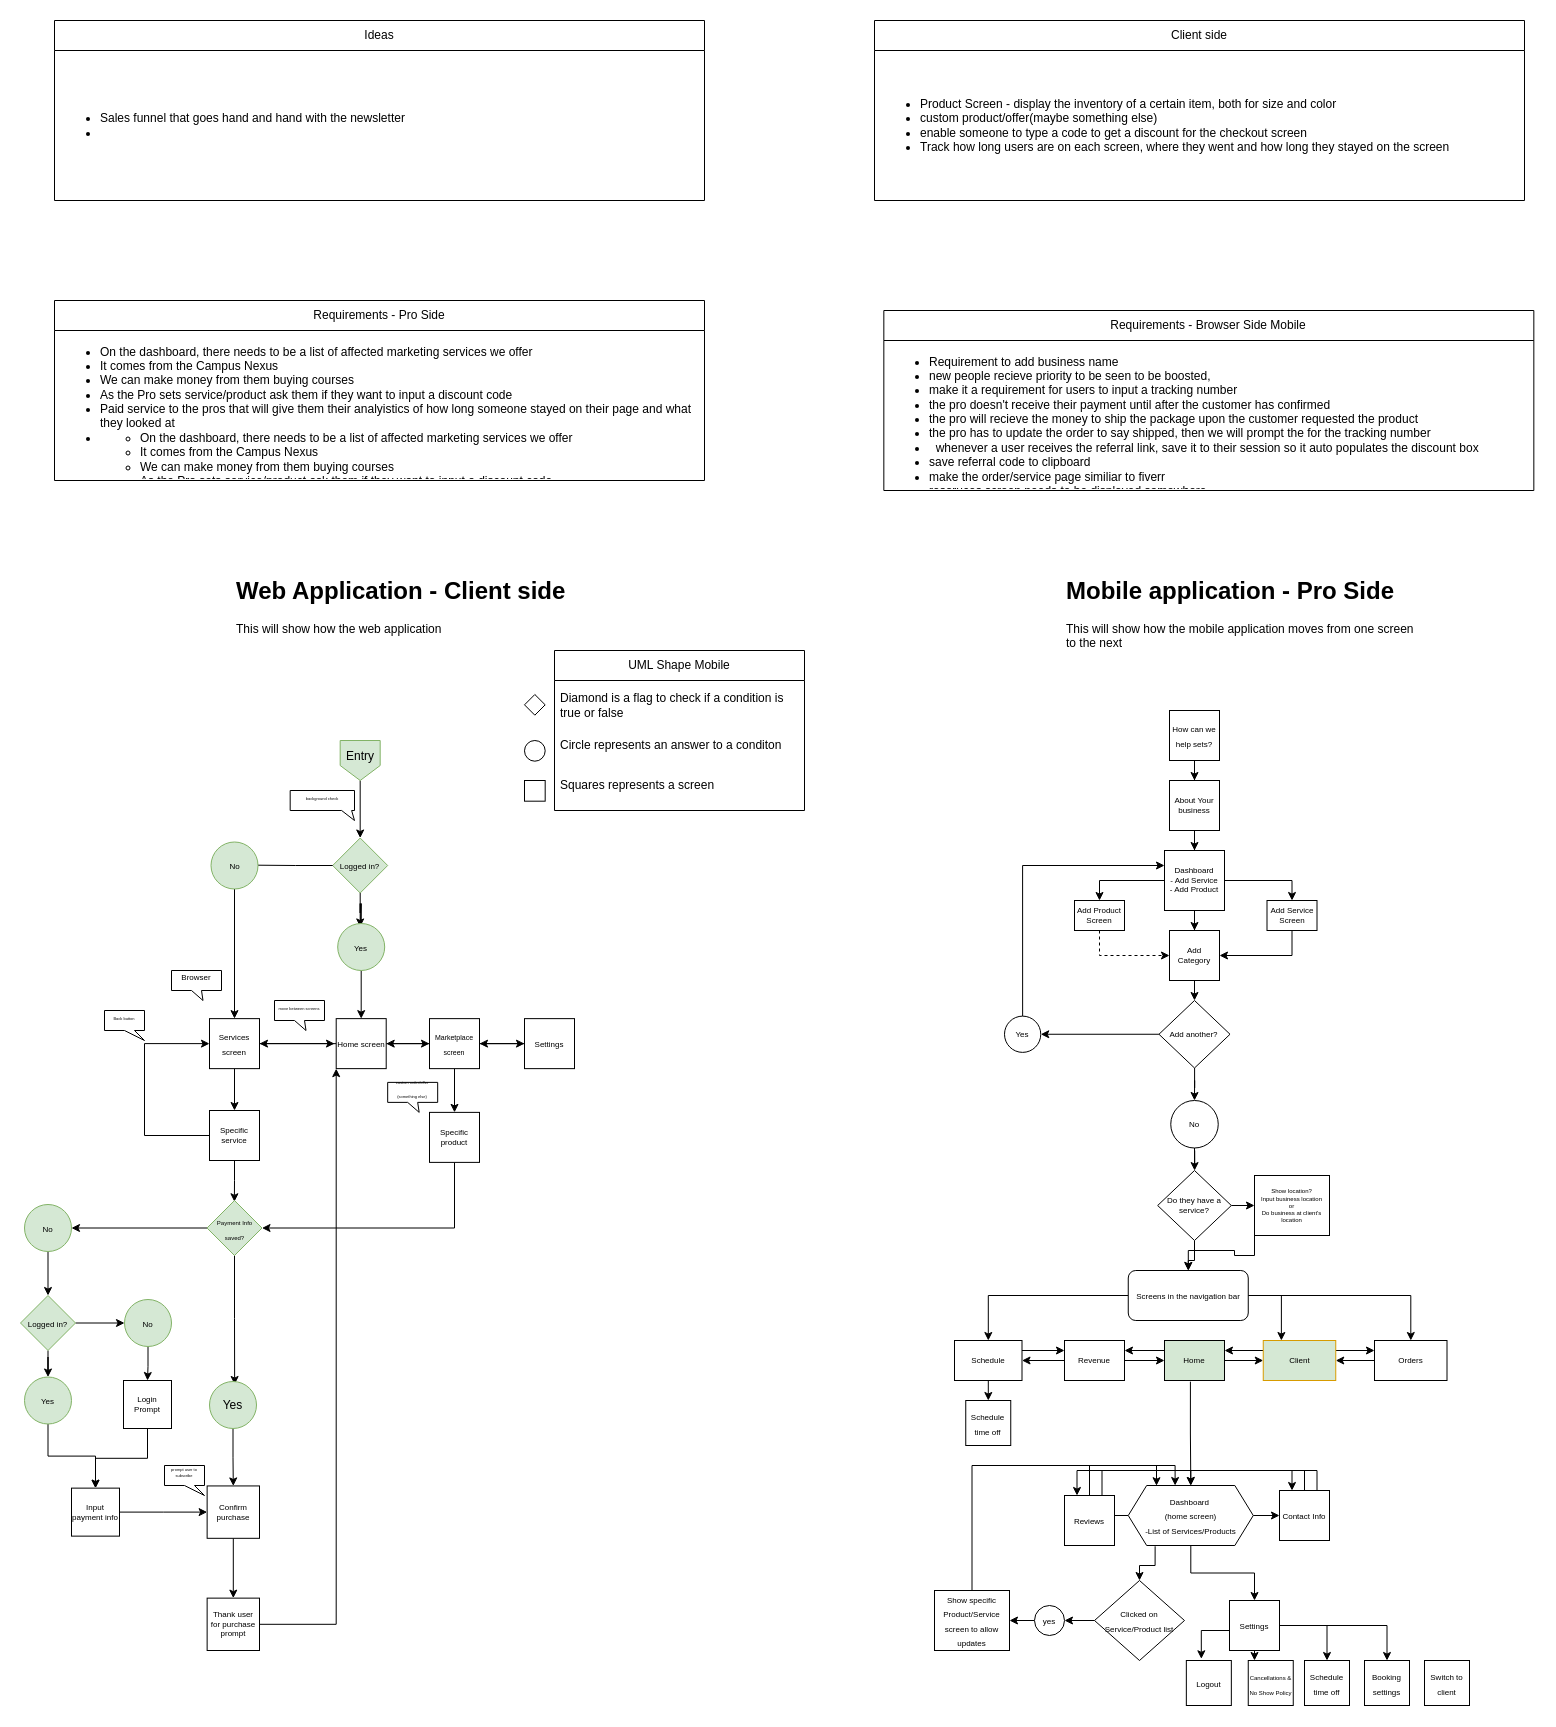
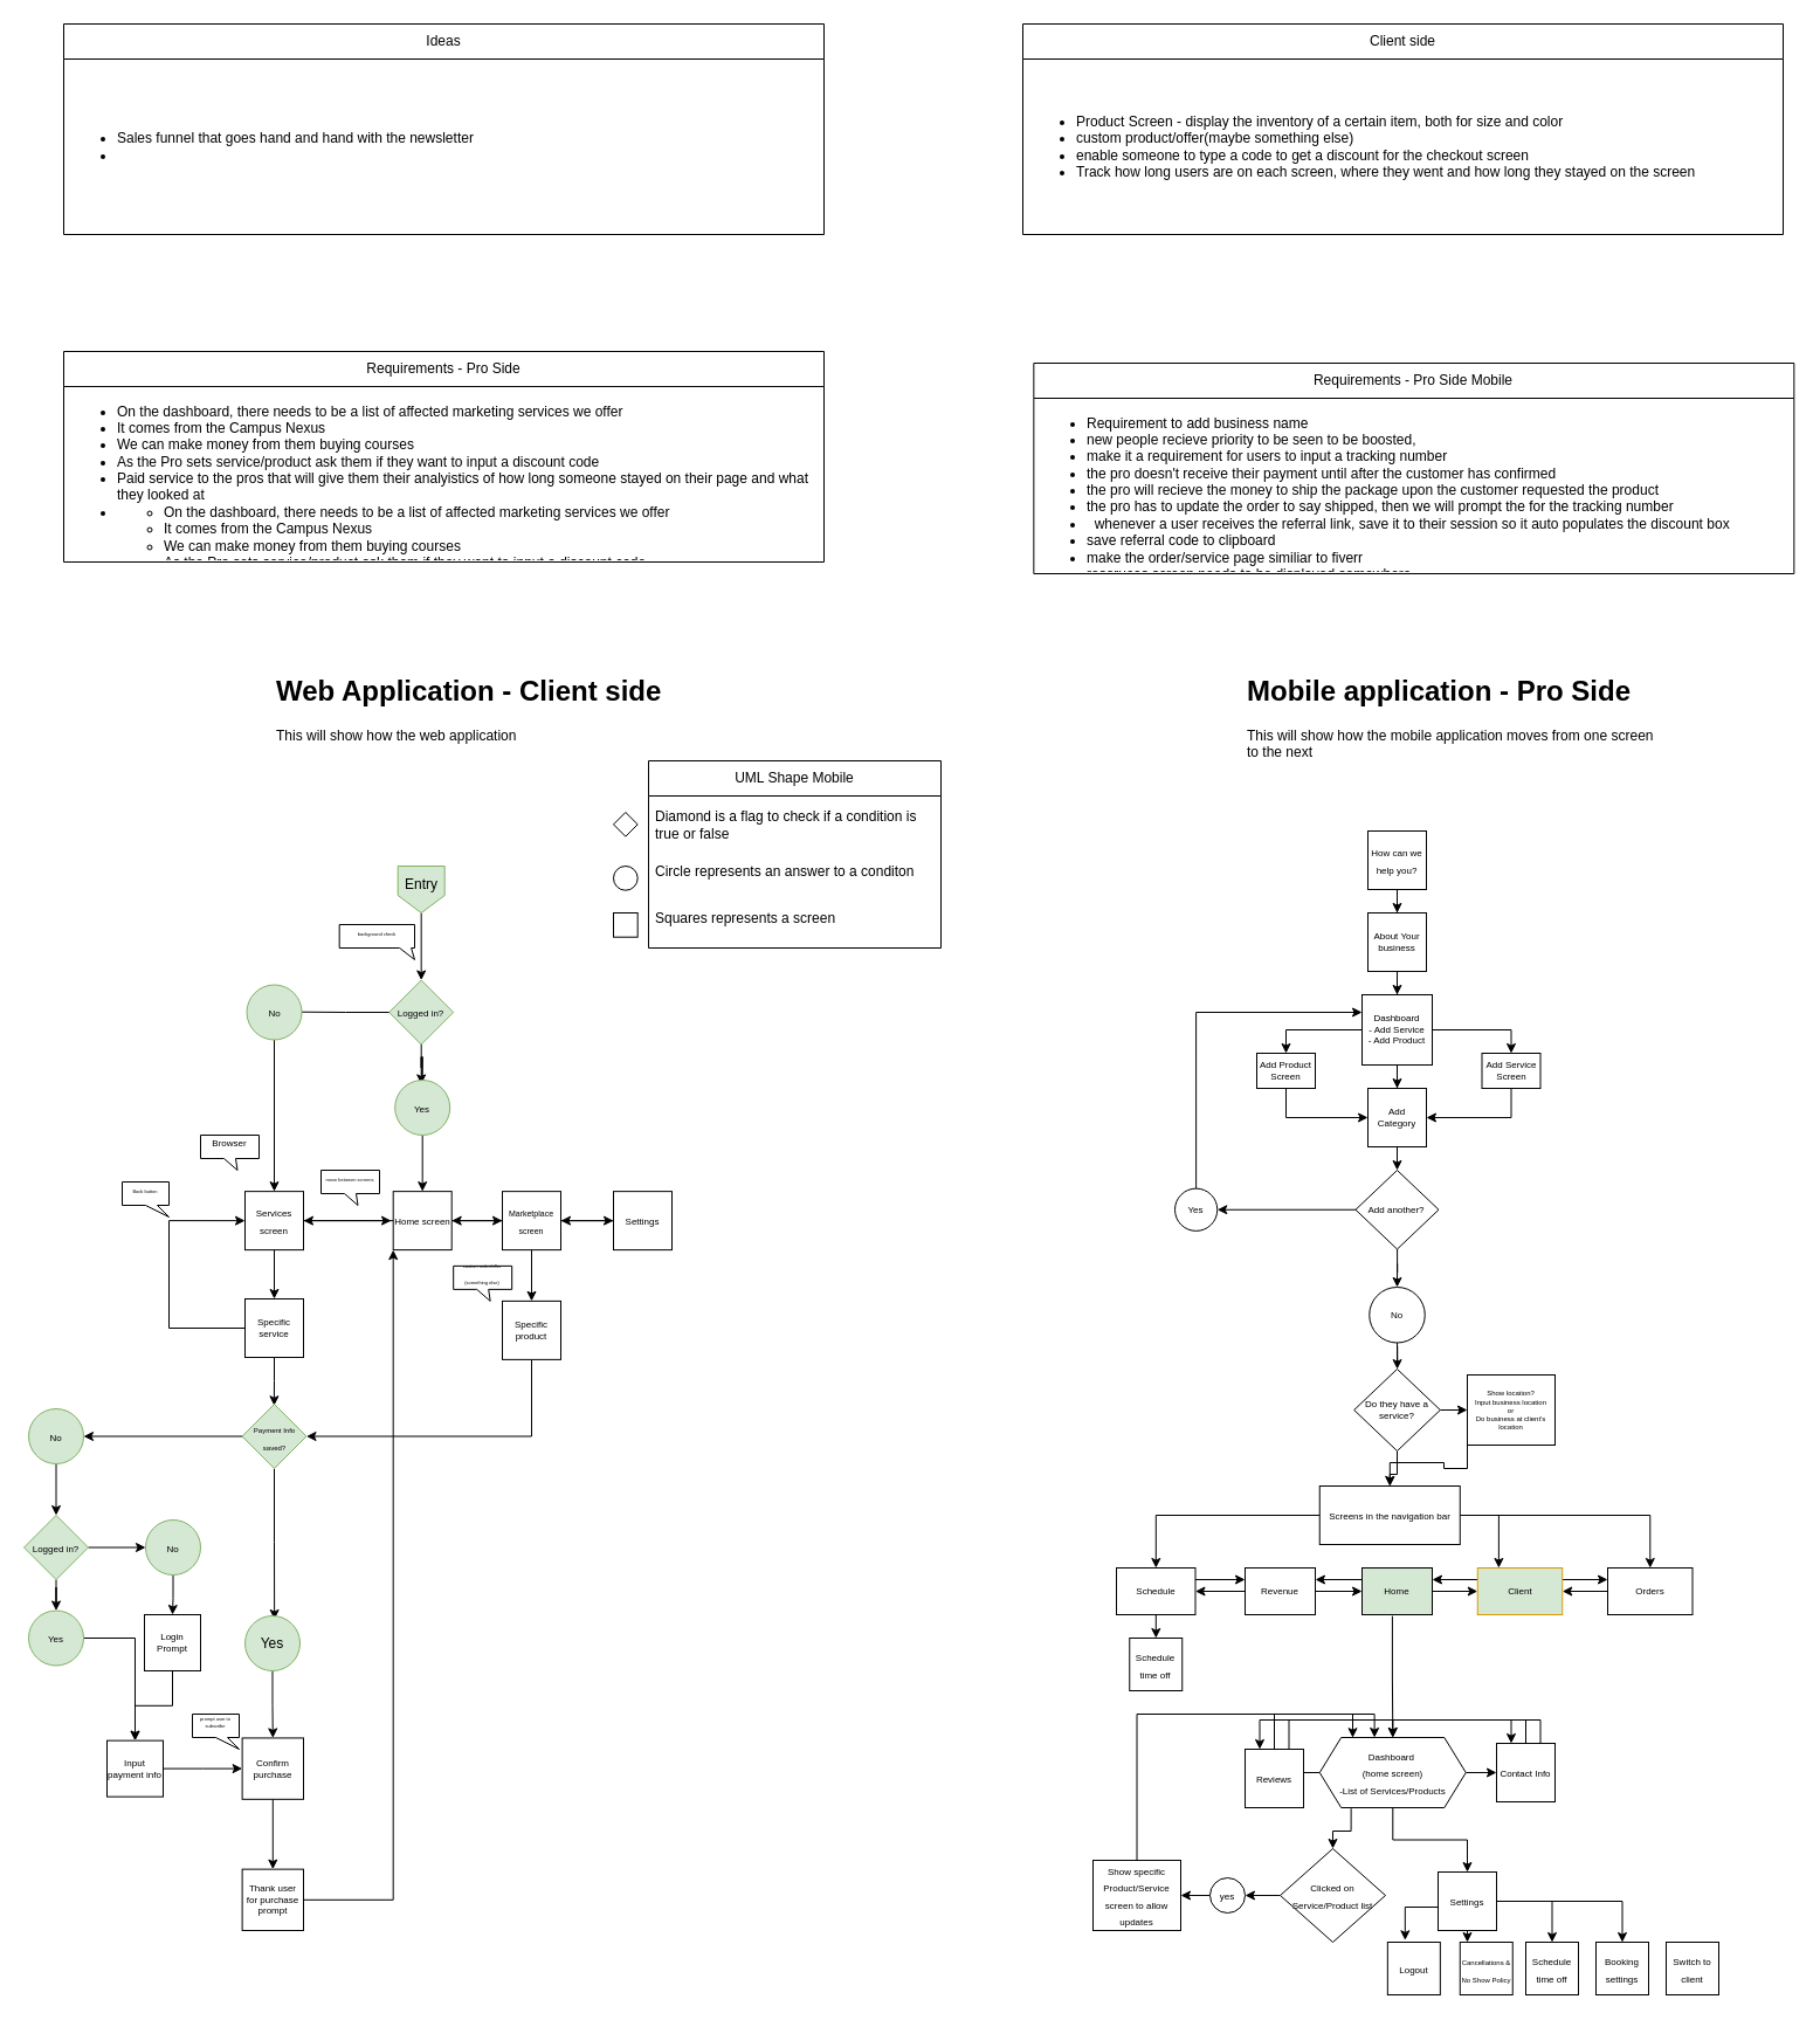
- <mxCell id="138" value="Requirements - Browser Side Mobile " style="swimlane;fontStyle=0;childLayout=stackLayout;horizontal=1;startSize=30;horizontalStack=0;resizeParent=1;resizeParentMax=0;resizeLast=0;collapsible=1;marginBottom=0;whiteSpace=wrap;html=1;" parent="1" vertex="1"><mxGeometry x="883.34" y="310" width="650" height="180" as="geometry" /></mxCell>
+ <mxCell id="138" value="Requirements - Pro Side Mobile " style="swimlane;fontStyle=0;childLayout=stackLayout;horizontal=1;startSize=30;horizontalStack=0;resizeParent=1;resizeParentMax=0;resizeLast=0;collapsible=1;marginBottom=0;whiteSpace=wrap;html=1;" parent="1" vertex="1"><mxGeometry x="883.34" y="310" width="650" height="180" as="geometry" /></mxCell>
- <mxCell id="3" value="&lt;font style=&quot;font-size: 8px;&quot;&gt;How can we help sets?&lt;/font&gt;" style="whiteSpace=wrap;html=1;aspect=fixed;" parent="1" vertex="1"><mxGeometry x="1169" y="710" width="50" height="50" as="geometry" /></mxCell>
+ <mxCell id="3" value="&lt;font style=&quot;font-size: 8px;&quot;&gt;How can we help you?&lt;/font&gt;" style="whiteSpace=wrap;html=1;aspect=fixed;" parent="1" vertex="1"><mxGeometry x="1169" y="710" width="50" height="50" as="geometry" /></mxCell>
- <mxCell id="11" style="edgeStyle=orthogonalEdgeStyle;rounded=0;orthogonalLoop=1;jettySize=auto;html=1;exitX=0.5;exitY=1;exitDx=0;exitDy=0;entryX=0;entryY=0.5;entryDx=0;entryDy=0;fontSize=8;dashed=1;" parent="1" source="12" target="14" edge="1"><mxGeometry relative="1" as="geometry" /></mxCell>
+ <mxCell id="11" style="edgeStyle=orthogonalEdgeStyle;rounded=0;orthogonalLoop=1;jettySize=auto;html=1;exitX=0.5;exitY=1;exitDx=0;exitDy=0;entryX=0;entryY=0.5;entryDx=0;entryDy=0;fontSize=8;" parent="1" source="12" target="14" edge="1"><mxGeometry relative="1" as="geometry" /></mxCell>
- <mxCell id="48" value="&lt;font style=&quot;font-size: 8px;&quot;&gt;Screens in the navigation bar&lt;/font&gt;" style="whiteSpace=wrap;html=1;rounded=1;" parent="1" vertex="1"><mxGeometry x="1127.75" y="1270" width="120" height="50" as="geometry" /></mxCell>
+ <mxCell id="48" value="&lt;font style=&quot;font-size: 8px;&quot;&gt;Screens in the navigation bar&lt;/font&gt;" style="rounded=0;whiteSpace=wrap;html=1;" parent="1" vertex="1"><mxGeometry x="1127.75" y="1270" width="120" height="50" as="geometry" /></mxCell>
- <mxCell id="124" value="Input payment info" style="whiteSpace=wrap;html=1;aspect=fixed;fontSize=8;" parent="1" vertex="1"><mxGeometry x="71" y="1487.63" width="48" height="48" as="geometry" /></mxCell>
+ <mxCell id="124" value="Input payment info" style="whiteSpace=wrap;html=1;aspect=fixed;fontSize=8;" parent="1" vertex="1"><mxGeometry x="91" y="1487.63" width="48" height="48" as="geometry" /></mxCell>
